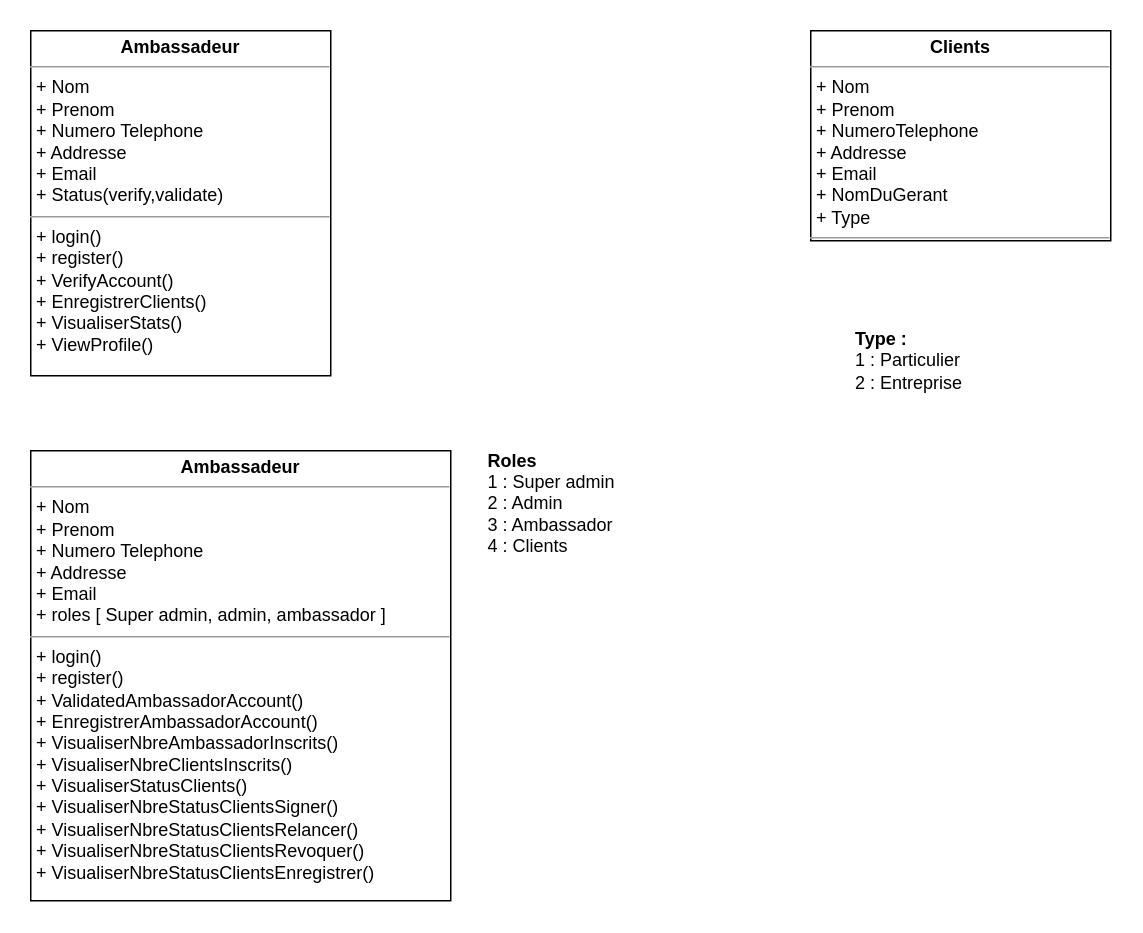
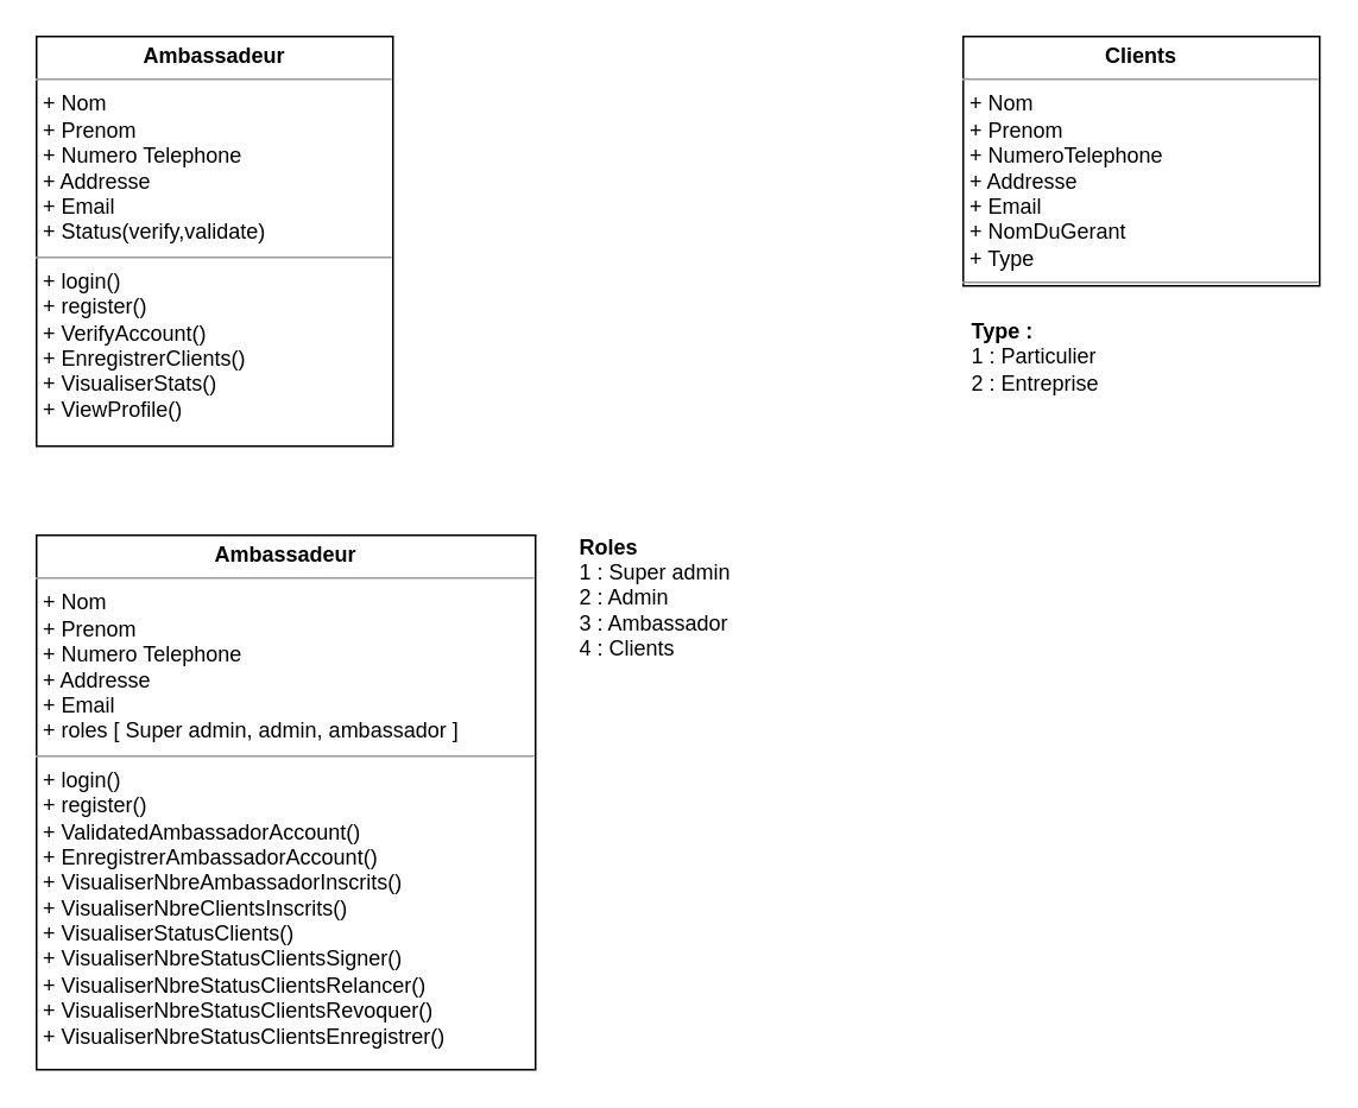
- <mxCell id="6" value="Type :&lt;span style=&quot;font-weight: normal;&quot;&gt;&lt;br&gt;&lt;/span&gt;&lt;div style=&quot;&quot;&gt;&lt;span style=&quot;font-weight: normal;&quot;&gt;1 : Particulier&lt;/span&gt;&lt;/div&gt;&lt;div style=&quot;&quot;&gt;&lt;span style=&quot;font-weight: normal;&quot;&gt;2 : Entreprise&lt;/span&gt;&lt;/div&gt;" style="text;align=left;fontStyle=1;verticalAlign=middle;spacingLeft=3;spacingRight=3;strokeColor=none;rotatable=0;points=[[0,0.5],[1,0.5]];portConstraint=eastwest;html=1;" vertex="1" parent="1"><mxGeometry x="565" y="210" width="130" height="60" as="geometry" /></mxCell>
+ <mxCell id="6" value="Type :&lt;span style=&quot;font-weight: normal;&quot;&gt;&lt;br&gt;&lt;/span&gt;&lt;div style=&quot;&quot;&gt;&lt;span style=&quot;font-weight: normal;&quot;&gt;1 : Particulier&lt;/span&gt;&lt;/div&gt;&lt;div style=&quot;&quot;&gt;&lt;span style=&quot;font-weight: normal;&quot;&gt;2 : Entreprise&lt;/span&gt;&lt;/div&gt;" style="text;align=left;fontStyle=1;verticalAlign=middle;spacingLeft=3;spacingRight=3;strokeColor=none;rotatable=0;points=[[0,0.5],[1,0.5]];portConstraint=eastwest;html=1;" vertex="1" parent="1"><mxGeometry x="540" y="170" width="130" height="60" as="geometry" /></mxCell>
